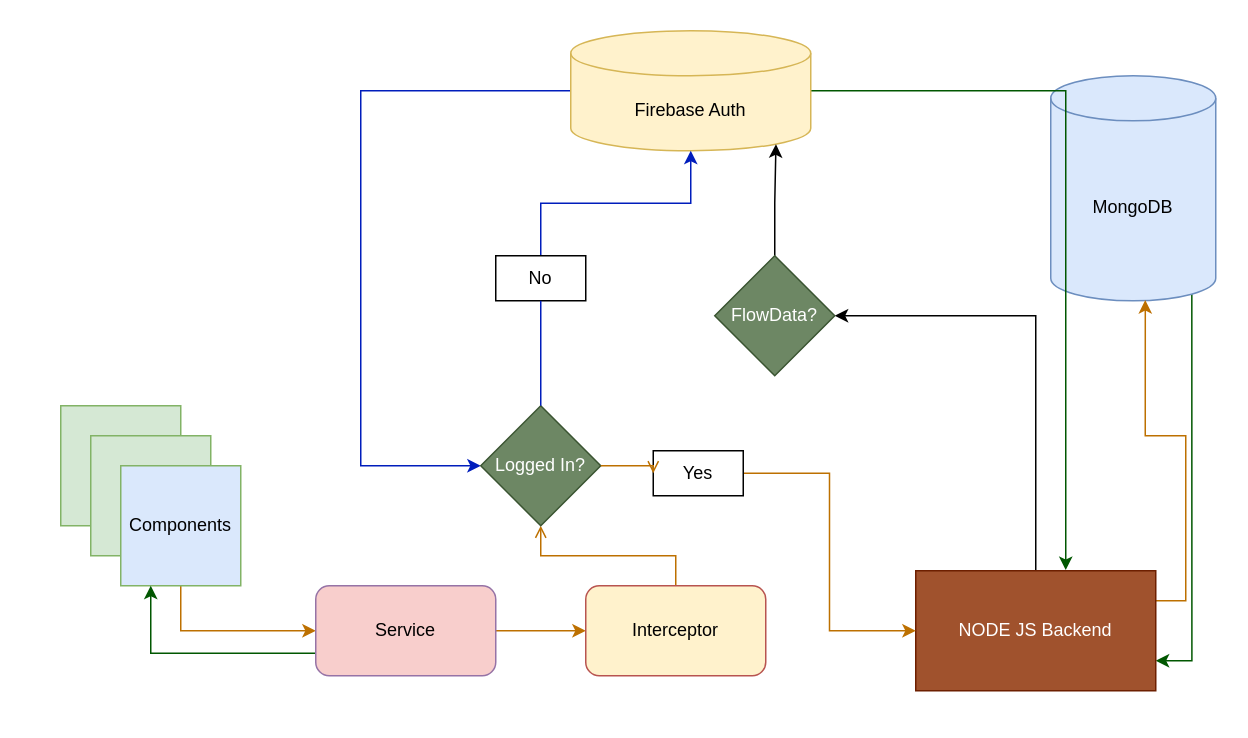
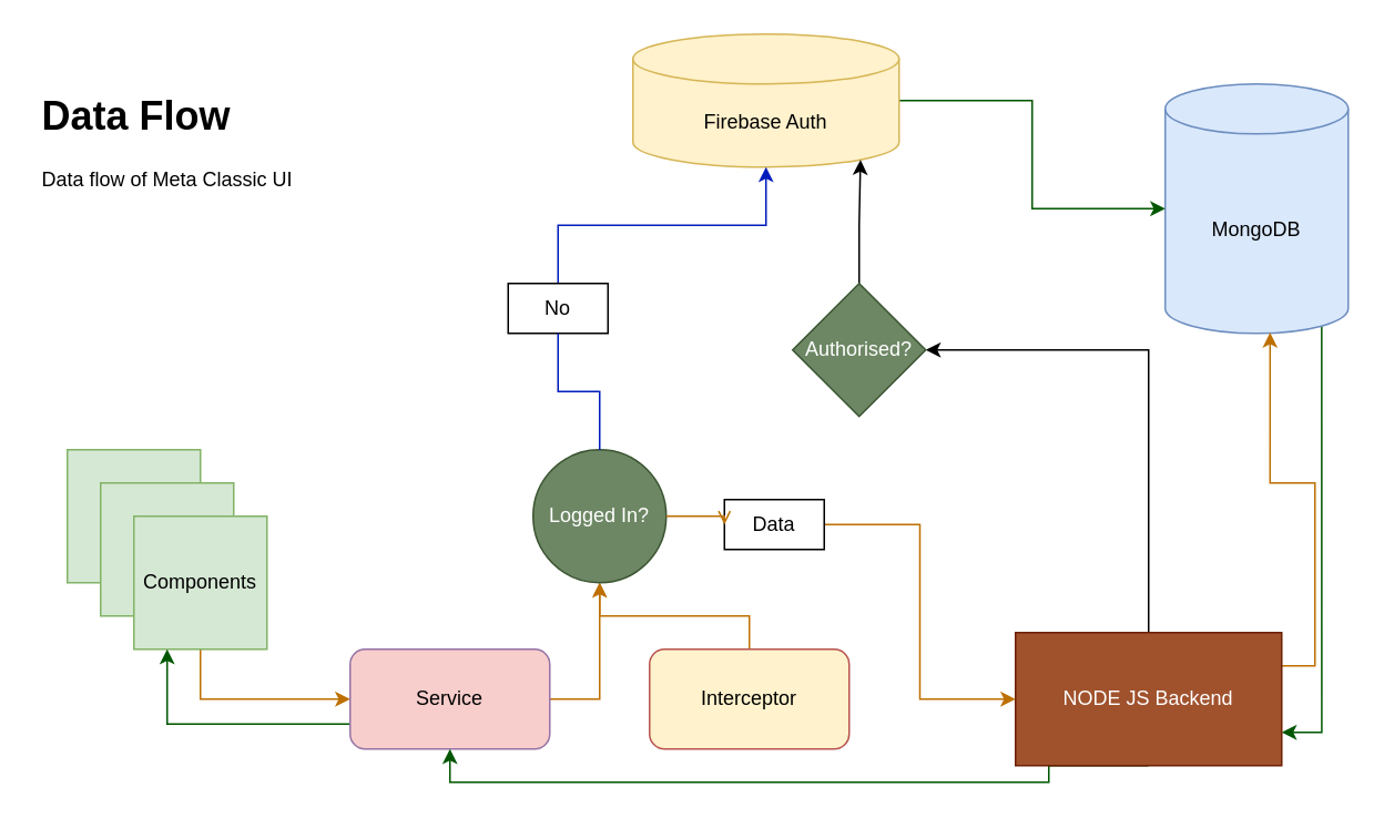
+ <mxCell id="29" value="&lt;h1&gt;Data Flow&lt;/h1&gt;&lt;p&gt;Data flow of Meta Classic UI&lt;/p&gt;" style="text;html=1;strokeColor=none;fillColor=none;spacing=5;spacingTop=-20;whiteSpace=wrap;overflow=hidden;rounded=0;" vertex="1" parent="1"><mxGeometry x="20" y="50" width="190" height="120" as="geometry" /></mxCell>
- <mxCell id="4" style="edgeStyle=orthogonalEdgeStyle;rounded=0;orthogonalLoop=1;jettySize=auto;html=1;entryX=0;entryY=0.5;entryDx=0;entryDy=0;fillColor=#0050ef;strokeColor=#001DBC;" edge="1" parent="1" source="6" target="22"><mxGeometry relative="1" as="geometry"><mxPoint x="240" y="330" as="targetPoint" /><Array as="points"><mxPoint x="240" y="60" /><mxPoint x="240" y="310" /></Array></mxGeometry></mxCell>
- <mxCell id="5" style="edgeStyle=orthogonalEdgeStyle;rounded=0;orthogonalLoop=1;jettySize=auto;html=1;exitX=1;exitY=0.5;exitDx=0;exitDy=0;exitPerimeter=0;entryX=0.625;entryY=-0.006;entryDx=0;entryDy=0;entryPerimeter=0;fillColor=#008a00;strokeColor=#005700;" edge="1" parent="1" source="6" target="19"><mxGeometry relative="1" as="geometry" /></mxCell>
+ <mxCell id="5" style="edgeStyle=orthogonalEdgeStyle;rounded=0;orthogonalLoop=1;jettySize=auto;html=1;exitX=1;exitY=0.5;exitDx=0;exitDy=0;exitPerimeter=0;fillColor=#008a00;strokeColor=#005700;" edge="1" parent="1" source="6" target="3"><mxGeometry relative="1" as="geometry" /></mxCell>
- <mxCell id="25" value="No" style="text;html=1;strokeColor=default;fillColor=none;align=center;verticalAlign=middle;whiteSpace=wrap;rounded=0;" vertex="1" parent="1"><mxGeometry x="330" y="170" width="60" height="30" as="geometry" /></mxCell>
+ <mxCell id="25" value="No" style="text;html=1;strokeColor=default;fillColor=none;align=center;verticalAlign=middle;whiteSpace=wrap;rounded=0;" vertex="1" parent="1"><mxGeometry x="305" y="170" width="60" height="30" as="geometry" /></mxCell>
- <mxCell id="28" value="FlowData?" style="rhombus;whiteSpace=wrap;html=1;strokeColor=#3A5431;fillColor=#6d8764;fontColor=#ffffff;" vertex="1" parent="1"><mxGeometry x="476" y="170" width="80" height="80" as="geometry" /></mxCell>
+ <mxCell id="28" value="Authorised?" style="rhombus;whiteSpace=wrap;html=1;strokeColor=#3A5431;fillColor=#6d8764;fontColor=#ffffff;" vertex="1" parent="1"><mxGeometry x="476" y="170" width="80" height="80" as="geometry" /></mxCell>
- <mxCell id="22" value="Logged In?" style="rhombus;whiteSpace=wrap;html=1;fillColor=#6d8764;fontColor=#ffffff;strokeColor=#3A5431;" vertex="1" parent="1"><mxGeometry x="320" y="270" width="80" height="80" as="geometry" /></mxCell>
+ <mxCell id="22" value="Logged In?" style="ellipse;whiteSpace=wrap;html=1;fillColor=#6d8764;fontColor=#ffffff;strokeColor=#3A5431;" vertex="1" parent="1"><mxGeometry x="320" y="270" width="80" height="80" as="geometry" /></mxCell>
- <mxCell id="23" value="Yes" style="text;html=1;strokeColor=default;fillColor=none;align=center;verticalAlign=middle;whiteSpace=wrap;rounded=0;" vertex="1" parent="1"><mxGeometry x="435" y="300" width="60" height="30" as="geometry" /></mxCell>
+ <mxCell id="23" value="Data" style="text;html=1;strokeColor=default;fillColor=none;align=center;verticalAlign=middle;whiteSpace=wrap;rounded=0;" vertex="1" parent="1"><mxGeometry x="435" y="300" width="60" height="30" as="geometry" /></mxCell>
- <mxCell id="10" value="Components" style="whiteSpace=wrap;html=1;aspect=fixed;fillColor=#dae8fc;strokeColor=#82b366;" vertex="1" parent="1"><mxGeometry x="80" y="310" width="80" height="80" as="geometry" /></mxCell>
+ <mxCell id="10" value="Components" style="whiteSpace=wrap;html=1;aspect=fixed;fillColor=#d5e8d4;strokeColor=#82b366;" vertex="1" parent="1"><mxGeometry x="80" y="310" width="80" height="80" as="geometry" /></mxCell>
- <mxCell id="11" style="edgeStyle=orthogonalEdgeStyle;rounded=0;orthogonalLoop=1;jettySize=auto;html=1;exitX=1;exitY=0.5;exitDx=0;exitDy=0;entryX=0;entryY=0.5;entryDx=0;entryDy=0;fillColor=#f0a30a;strokeColor=#BD7000;" edge="1" parent="1" source="13" target="15"><mxGeometry relative="1" as="geometry" /></mxCell>
+ <mxCell id="11" style="edgeStyle=orthogonalEdgeStyle;rounded=0;orthogonalLoop=1;jettySize=auto;html=1;exitX=1;exitY=0.5;exitDx=0;exitDy=0;fillColor=#f0a30a;strokeColor=#BD7000;" edge="1" parent="1" source="13" target="22"><mxGeometry relative="1" as="geometry" /></mxCell>
+ <mxCell id="17" style="edgeStyle=orthogonalEdgeStyle;rounded=0;orthogonalLoop=1;jettySize=auto;html=1;exitX=0.5;exitY=1;exitDx=0;exitDy=0;entryX=0.5;entryY=1;entryDx=0;entryDy=0;fillColor=#008a00;strokeColor=#005700;" edge="1" parent="1" source="19" target="13"><mxGeometry relative="1" as="geometry"><Array as="points"><mxPoint x="630" y="470" /><mxPoint x="270" y="470" /></Array></mxGeometry></mxCell>
